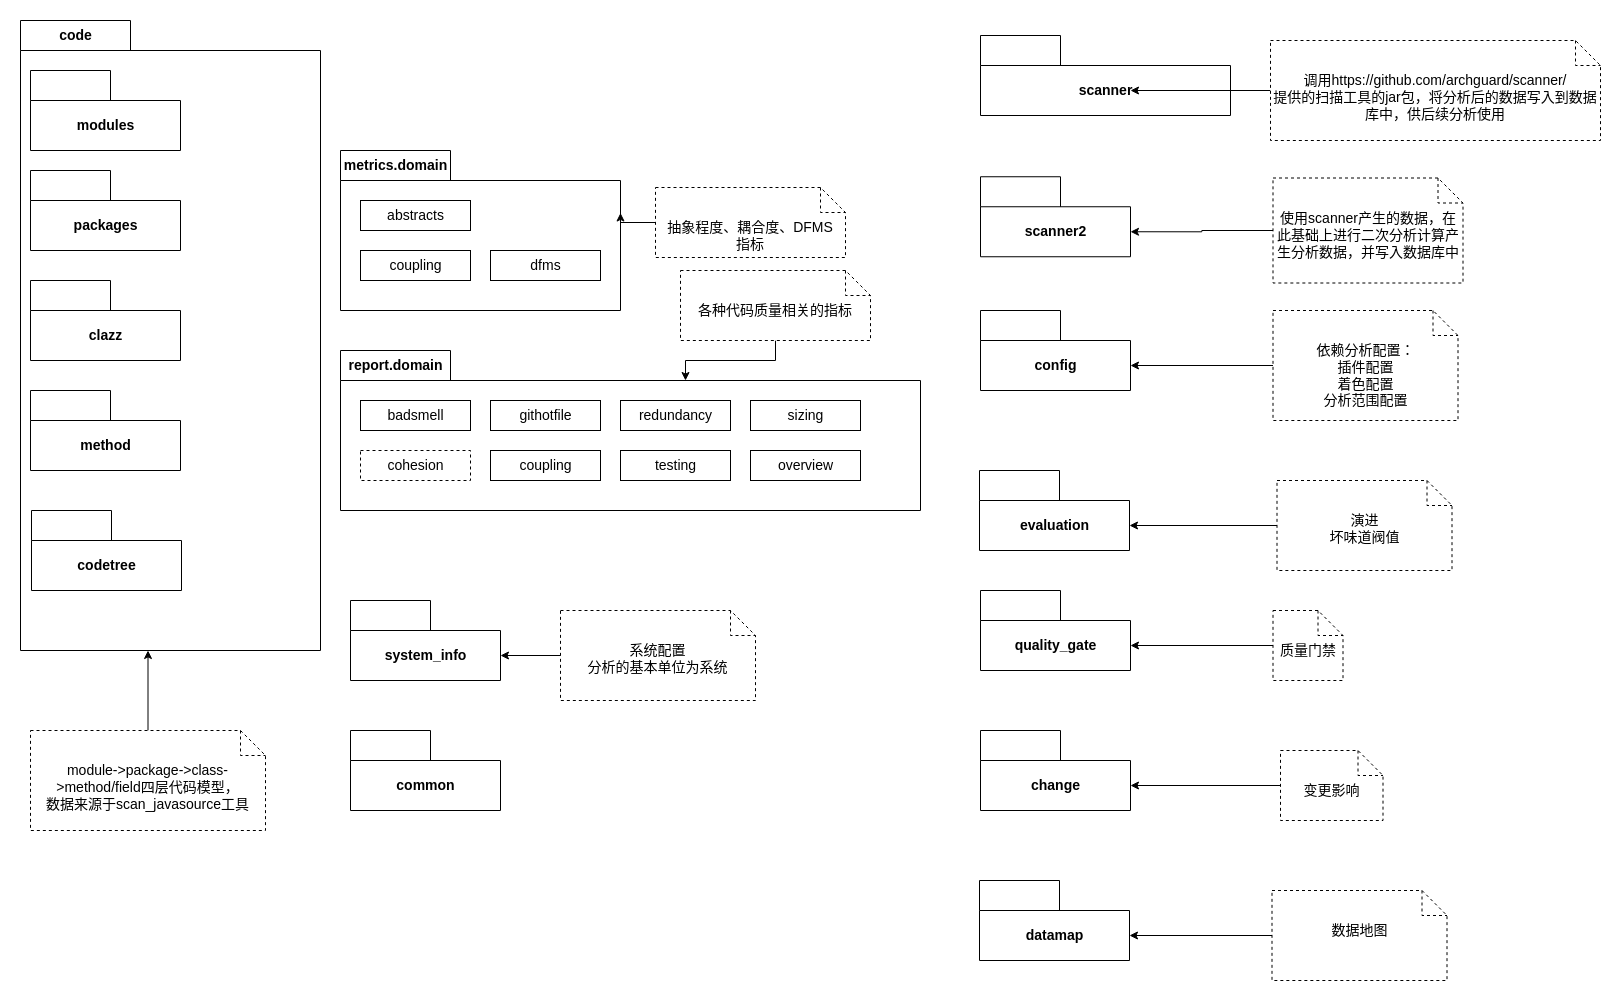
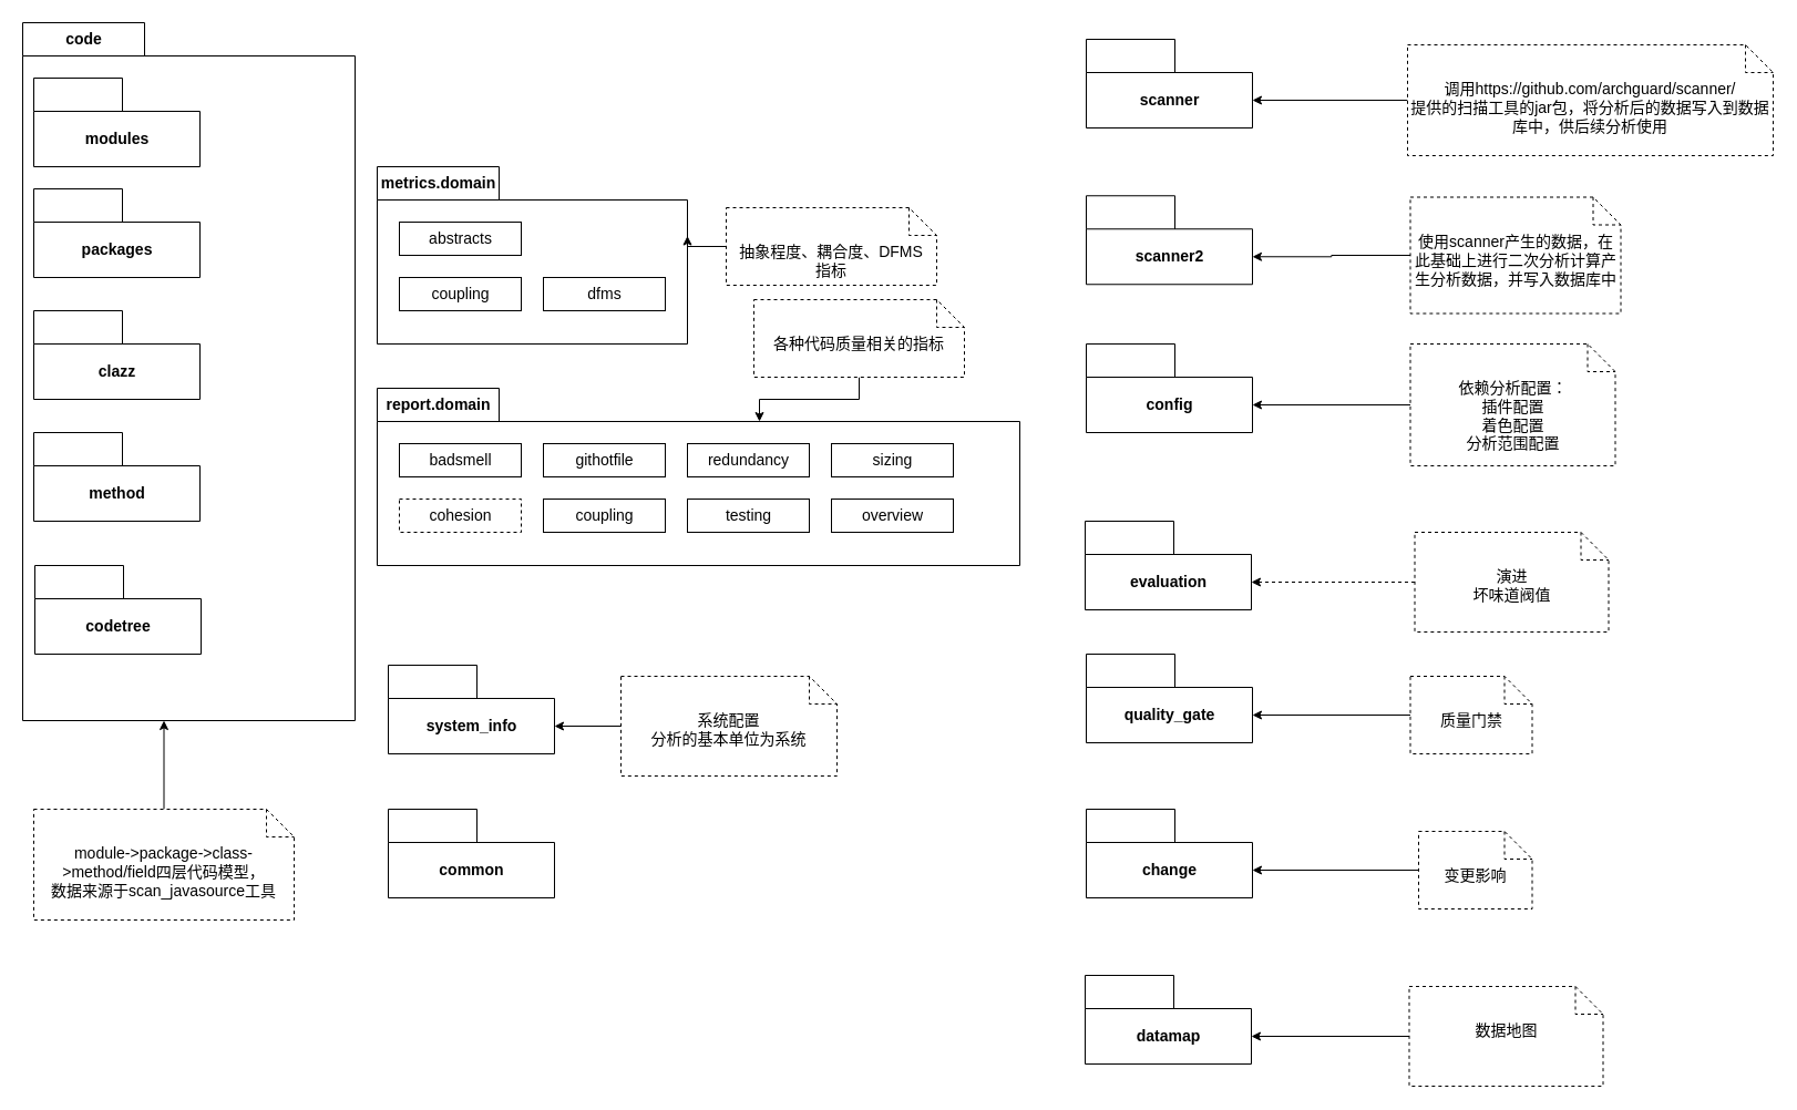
- <mxCell id="25" value="scanner" style="shape=folder;fontStyle=1;tabWidth=80;tabHeight=30;tabPosition=left;html=1;boundedLbl=1;fontSize=14;" vertex="1" parent="1"><mxGeometry x="980" y="35" width="250" height="80" as="geometry" /></mxCell>
+ <mxCell id="25" value="scanner" style="shape=folder;fontStyle=1;tabWidth=80;tabHeight=30;tabPosition=left;html=1;boundedLbl=1;fontSize=14;" vertex="1" parent="1"><mxGeometry x="980" y="35" width="150" height="80" as="geometry" /></mxCell>
- <mxCell id="32" style="edgeStyle=orthogonalEdgeStyle;rounded=0;orthogonalLoop=1;jettySize=auto;html=1;exitX=0;exitY=0.5;exitDx=0;exitDy=0;exitPerimeter=0;entryX=0;entryY=0;entryDx=150;entryDy=55;entryPerimeter=0;fontSize=14;" edge="1" parent="1" source="33" target="31"><mxGeometry relative="1" as="geometry" /></mxCell>
+ <mxCell id="32" style="edgeStyle=orthogonalEdgeStyle;rounded=0;orthogonalLoop=1;jettySize=auto;html=1;exitX=0;exitY=0.5;exitDx=0;exitDy=0;exitPerimeter=0;entryX=0;entryY=0;entryDx=150;entryDy=55;entryPerimeter=0;fontSize=14;dashed=1;" edge="1" parent="1" source="33" target="31"><mxGeometry relative="1" as="geometry" /></mxCell>
- <mxCell id="22" value="质量门禁" style="shape=note2;boundedLbl=1;whiteSpace=wrap;html=1;size=25;verticalAlign=top;align=center;strokeColor=default;dashed=1;fontSize=14;" vertex="1" parent="1"><mxGeometry x="1272.5" y="610" width="70" height="70" as="geometry" /></mxCell>
+ <mxCell id="22" value="质量门禁" style="shape=note2;boundedLbl=1;whiteSpace=wrap;html=1;size=25;verticalAlign=top;align=center;strokeColor=default;dashed=1;fontSize=14;" vertex="1" parent="1"><mxGeometry x="1272.5" y="610" width="110" height="70" as="geometry" /></mxCell>
